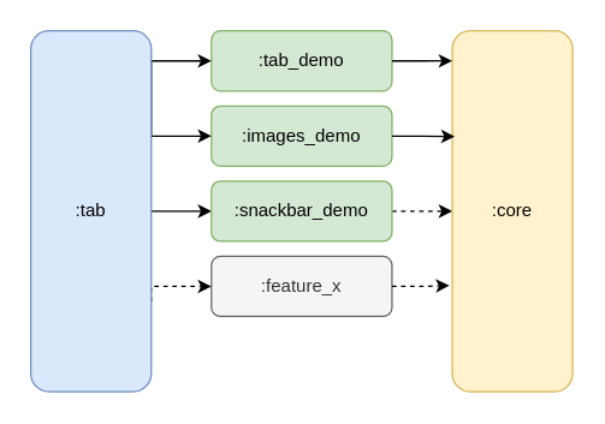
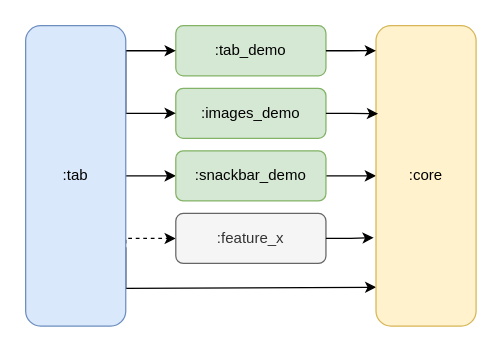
- <mxCell id="10" style="edgeStyle=orthogonalEdgeStyle;rounded=0;orthogonalLoop=1;jettySize=auto;html=1;entryX=0;entryY=0.5;entryDx=0;entryDy=0;dashed=1;" edge="1" parent="1" source="11" target="12"><mxGeometry relative="1" as="geometry" /></mxCell>
+ <mxCell id="10" style="edgeStyle=orthogonalEdgeStyle;rounded=0;orthogonalLoop=1;jettySize=auto;html=1;entryX=0;entryY=0.5;entryDx=0;entryDy=0;" edge="1" parent="1" source="11" target="12"><mxGeometry relative="1" as="geometry" /></mxCell>
- <mxCell id="16" style="edgeStyle=orthogonalEdgeStyle;rounded=0;orthogonalLoop=1;jettySize=auto;html=1;entryX=-0.023;entryY=0.706;entryDx=0;entryDy=0;entryPerimeter=0;dashed=1;" edge="1" parent="1" source="15" target="12"><mxGeometry relative="1" as="geometry" /></mxCell>
+ <mxCell id="16" style="edgeStyle=orthogonalEdgeStyle;rounded=0;orthogonalLoop=1;jettySize=auto;html=1;entryX=-0.023;entryY=0.706;entryDx=0;entryDy=0;entryPerimeter=0;dashed=0;" edge="1" parent="1" source="15" target="12"><mxGeometry relative="1" as="geometry" /></mxCell>
+ <mxCell id="4" style="edgeStyle=orthogonalEdgeStyle;rounded=0;orthogonalLoop=1;jettySize=auto;html=1;exitX=1;exitY=0.75;exitDx=0;exitDy=0;entryX=0.003;entryY=0.871;entryDx=0;entryDy=0;entryPerimeter=0;" edge="1" parent="1" source="9" target="12"><mxGeometry relative="1" as="geometry"><Array as="points"><mxPoint x="100" y="230" /><mxPoint x="300" y="230" /></Array></mxGeometry></mxCell>
